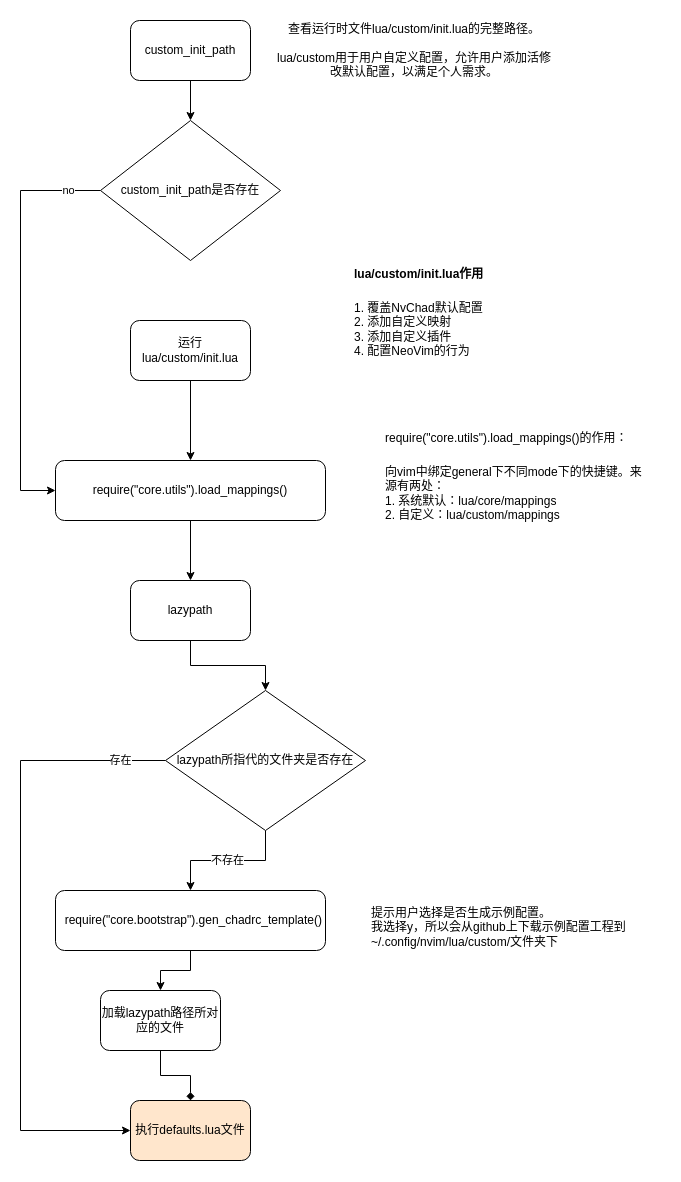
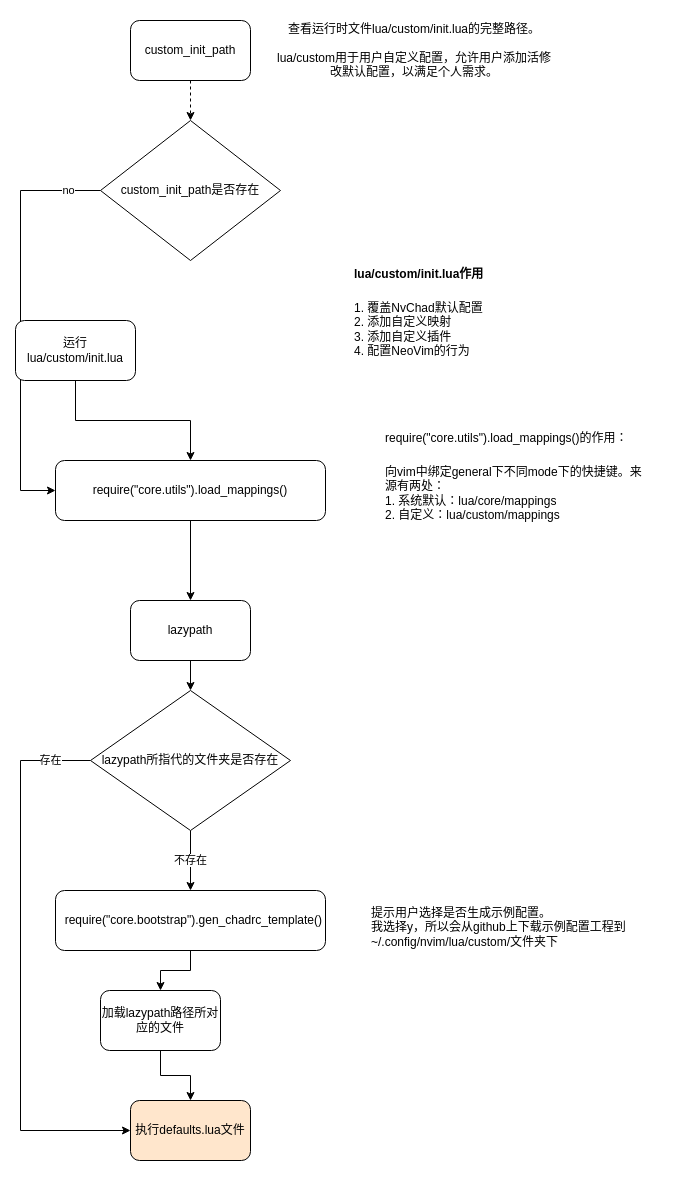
- <mxCell id="2" style="edgeStyle=orthogonalEdgeStyle;rounded=0;orthogonalLoop=1;jettySize=auto;html=1;entryX=0.5;entryY=0;entryDx=0;entryDy=0;" parent="1" source="3" target="6" edge="1"><mxGeometry relative="1" as="geometry" /></mxCell>
+ <mxCell id="2" style="edgeStyle=orthogonalEdgeStyle;rounded=0;orthogonalLoop=1;jettySize=auto;html=1;entryX=0.5;entryY=0;entryDx=0;entryDy=0;dashed=1;" parent="1" source="3" target="6" edge="1"><mxGeometry relative="1" as="geometry" /></mxCell>
- <mxCell id="8" value="运行lua/custom/init.lua" style="rounded=1;whiteSpace=wrap;html=1;fillColor=#FFFFFF;" parent="1" vertex="1"><mxGeometry x="130" y="320" width="120" height="60" as="geometry" /></mxCell>
+ <mxCell id="8" value="运行lua/custom/init.lua" style="rounded=1;whiteSpace=wrap;html=1;fillColor=#FFFFFF;" parent="1" vertex="1"><mxGeometry x="15" y="320" width="120" height="60" as="geometry" /></mxCell>
- <mxCell id="14" value="lazypath" style="rounded=1;whiteSpace=wrap;html=1;fillColor=#FFFFFF;" vertex="1" parent="1"><mxGeometry x="130" y="580" width="120" height="60" as="geometry" /></mxCell>
+ <mxCell id="14" value="lazypath" style="rounded=1;whiteSpace=wrap;html=1;fillColor=#FFFFFF;" vertex="1" parent="1"><mxGeometry x="130" y="600" width="120" height="60" as="geometry" /></mxCell>
- <mxCell id="17" value="&lt;span&gt;lazypath所指代的文件夹是否存在&lt;/span&gt;" style="rhombus;whiteSpace=wrap;html=1;fillColor=#FFFFFF;" vertex="1" parent="1"><mxGeometry x="165" y="690" width="200" height="140" as="geometry" /></mxCell>
+ <mxCell id="17" value="&lt;span&gt;lazypath所指代的文件夹是否存在&lt;/span&gt;" style="rhombus;whiteSpace=wrap;html=1;fillColor=#FFFFFF;" vertex="1" parent="1"><mxGeometry x="90" y="690" width="200" height="140" as="geometry" /></mxCell>
- <mxCell id="20" style="edgeStyle=orthogonalEdgeStyle;rounded=0;orthogonalLoop=1;jettySize=auto;html=1;endArrow=diamond;" edge="1" parent="1" source="21" target="22"><mxGeometry relative="1" as="geometry" /></mxCell>
+ <mxCell id="20" style="edgeStyle=orthogonalEdgeStyle;rounded=0;orthogonalLoop=1;jettySize=auto;html=1;" edge="1" parent="1" source="21" target="22"><mxGeometry relative="1" as="geometry" /></mxCell>
